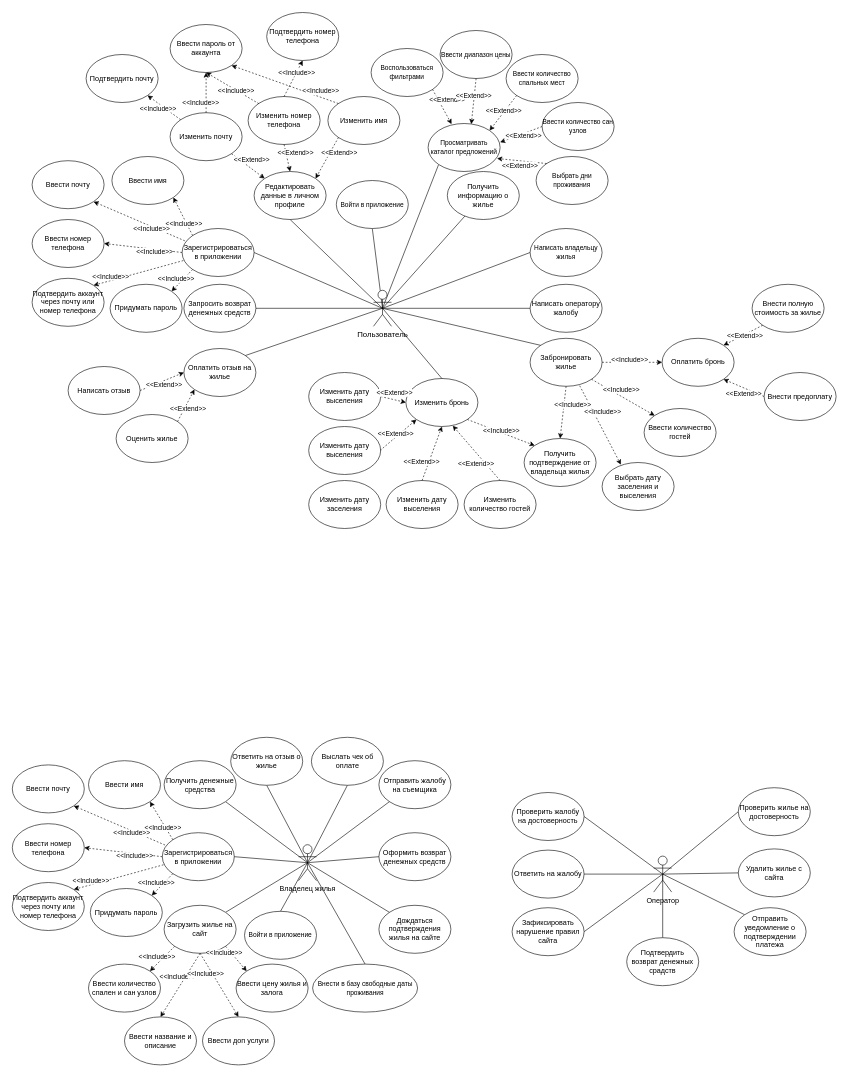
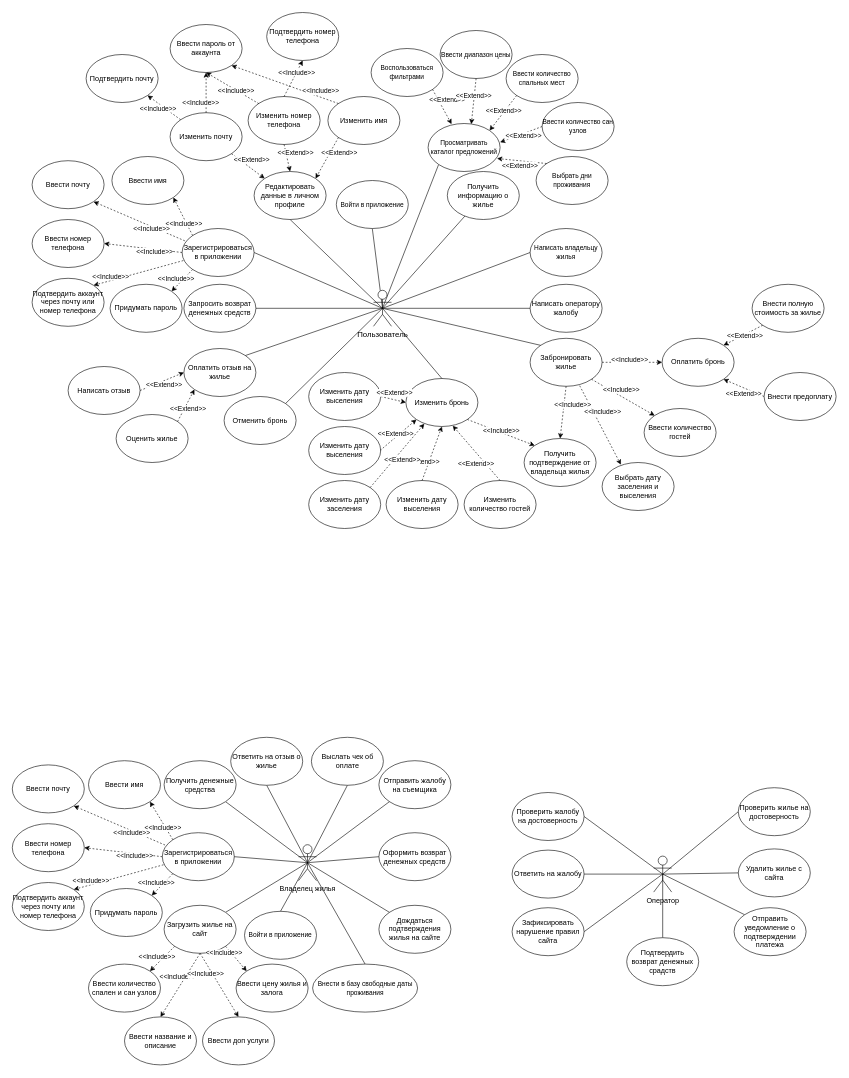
+ <mxCell id="95" style="edgeStyle=none;rounded=0;orthogonalLoop=1;jettySize=auto;html=1;exitX=0.5;exitY=0.5;exitDx=0;exitDy=0;exitPerimeter=0;entryX=1;entryY=0;entryDx=0;entryDy=0;endArrow=none;endFill=0;" edge="1" parent="1" source="8" target="13"><mxGeometry relative="1" as="geometry"><mxPoint x="647" y="523" as="sourcePoint" /><mxPoint x="510" y="602" as="targetPoint" /></mxGeometry></mxCell>
+ <mxCell id="13" value="Отменить бронь" style="ellipse;whiteSpace=wrap;html=1;" vertex="1" parent="1"><mxGeometry x="373" y="660" width="120" height="80" as="geometry" /></mxCell>
+ <mxCell id="126" style="rounded=0;orthogonalLoop=1;jettySize=auto;html=1;entryX=0.256;entryY=0.943;entryDx=0;entryDy=0;endArrow=classic;endFill=1;dashed=1;exitX=1;exitY=0;exitDx=0;exitDy=0;entryPerimeter=0;" edge="1" parent="1" source="12" target="67"><mxGeometry relative="1" as="geometry"><mxPoint x="774" y="832" as="sourcePoint" /><mxPoint x="813" y="720" as="targetPoint" /></mxGeometry></mxCell>
+ <mxCell id="127" value="&amp;lt;&amp;lt;Extend&amp;gt;&amp;gt;" style="edgeLabel;html=1;align=center;verticalAlign=middle;resizable=0;points=[];" connectable="0" vertex="1" parent="126"><mxGeometry x="-0.293" y="4" relative="1" as="geometry"><mxPoint x="24" y="-6" as="offset" /></mxGeometry></mxCell>
